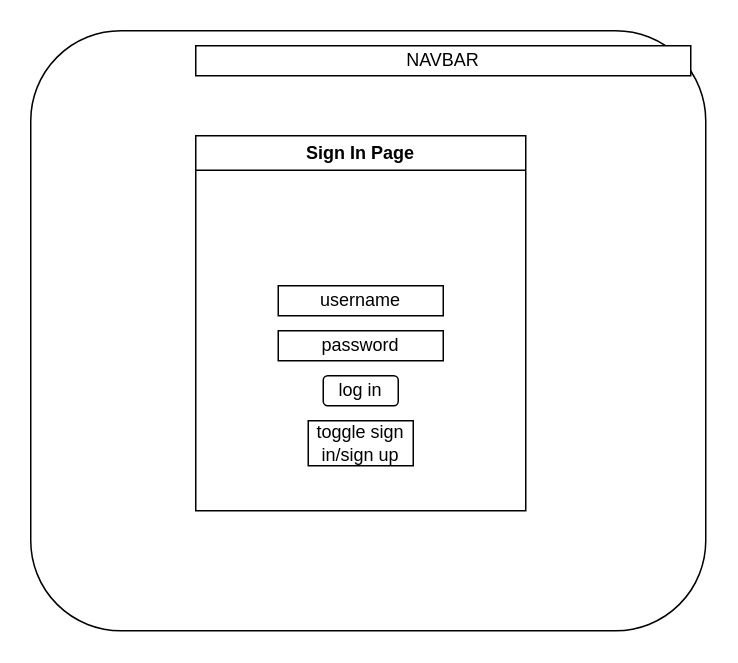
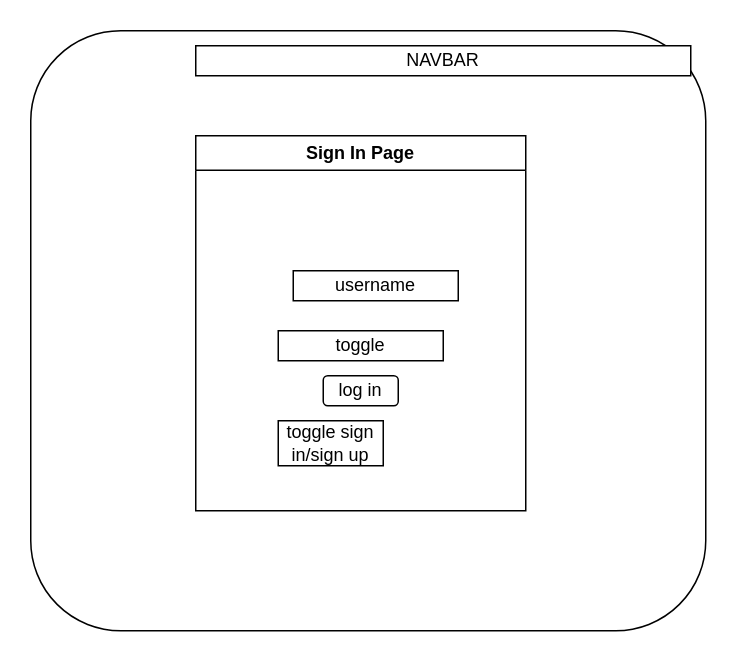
- <mxCell id="6" value="username" style="rounded=0;whiteSpace=wrap;html=1;" vertex="1" parent="1"><mxGeometry x="185" y="190" width="110" height="20" as="geometry" /></mxCell>
+ <mxCell id="6" value="username" style="rounded=0;whiteSpace=wrap;html=1;" vertex="1" parent="1"><mxGeometry x="195" y="180" width="110" height="20" as="geometry" /></mxCell>
- <mxCell id="7" value="password" style="rounded=0;whiteSpace=wrap;html=1;" vertex="1" parent="1"><mxGeometry x="185" y="220" width="110" height="20" as="geometry" /></mxCell>
+ <mxCell id="7" value="toggle" style="rounded=0;whiteSpace=wrap;html=1;" vertex="1" parent="1"><mxGeometry x="185" y="220" width="110" height="20" as="geometry" /></mxCell>
- <mxCell id="5" value="toggle sign in/sign up" style="rounded=0;whiteSpace=wrap;html=1;" vertex="1" parent="3"><mxGeometry x="75" y="190" width="70" height="30" as="geometry" /></mxCell>
+ <mxCell id="5" value="toggle sign in/sign up" style="rounded=0;whiteSpace=wrap;html=1;" vertex="1" parent="3"><mxGeometry x="55" y="190" width="70" height="30" as="geometry" /></mxCell>
